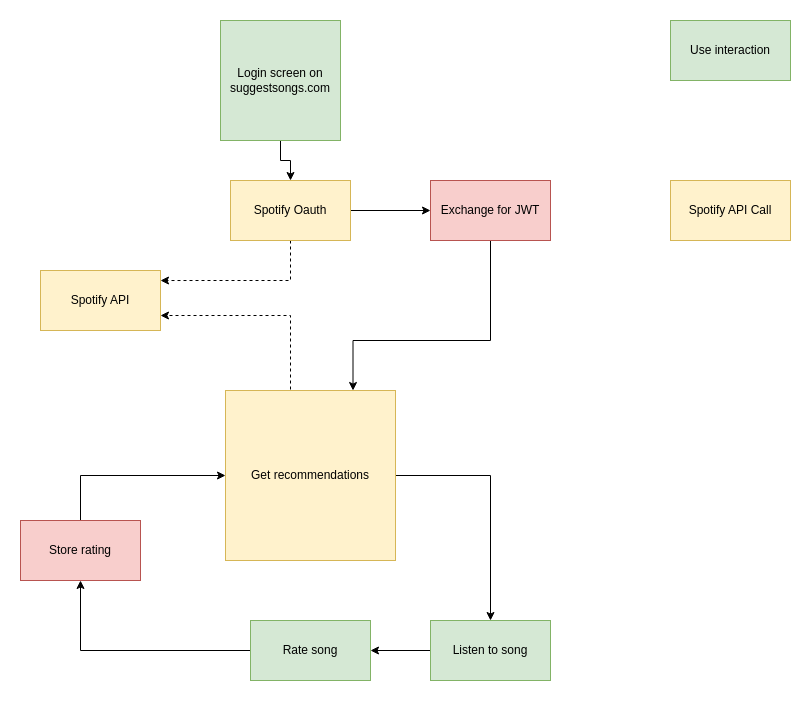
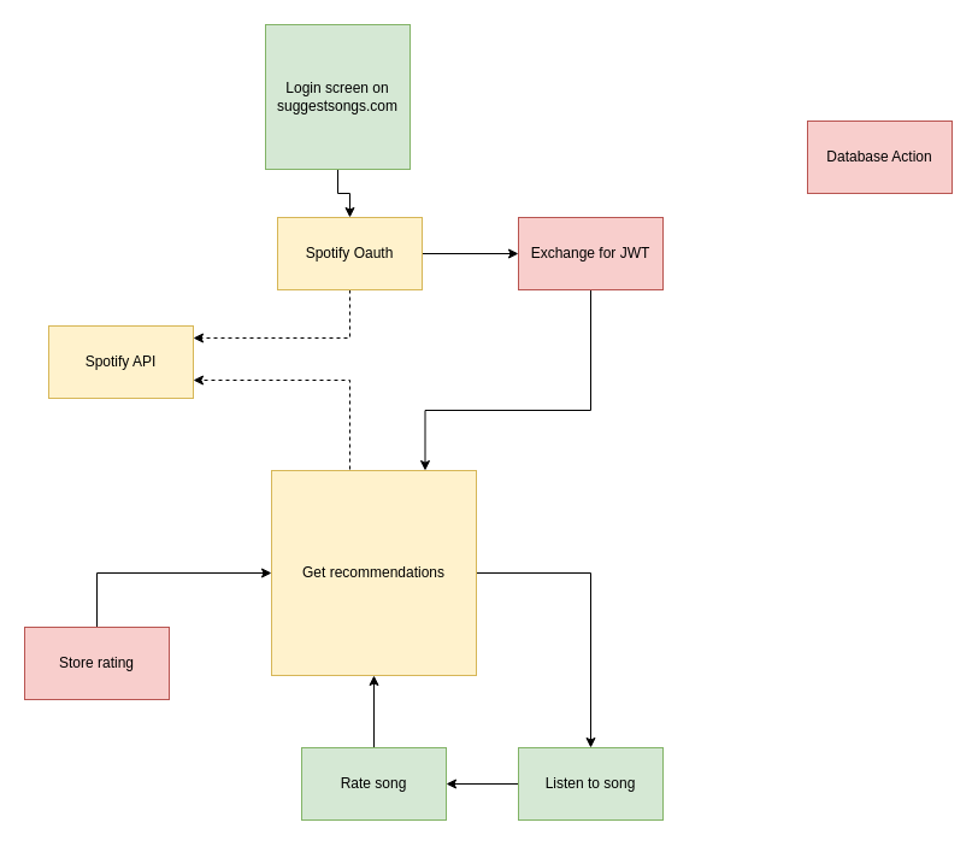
- <mxCell id="19" value="Use interaction" style="rounded=0;whiteSpace=wrap;html=1;fillColor=#d5e8d4;strokeColor=#82b366;" vertex="1" parent="1"><mxGeometry x="670" y="20" width="120" height="60" as="geometry" /></mxCell>
+ <mxCell id="20" value="Database Action" style="rounded=0;whiteSpace=wrap;html=1;fillColor=#f8cecc;strokeColor=#b85450;" vertex="1" parent="1"><mxGeometry x="670" y="100" width="120" height="60" as="geometry" /></mxCell>
- <mxCell id="21" value="Spotify API Call" style="rounded=0;whiteSpace=wrap;html=1;fillColor=#fff2cc;strokeColor=#d6b656;" vertex="1" parent="1"><mxGeometry x="670" y="180" width="120" height="60" as="geometry" /></mxCell>
- <mxCell id="5" style="edgeStyle=orthogonalEdgeStyle;rounded=0;orthogonalLoop=1;jettySize=auto;html=1;entryX=0.5;entryY=1;entryDx=0;entryDy=0;" edge="1" parent="1" source="6" target="8"><mxGeometry relative="1" as="geometry" /></mxCell>
+ <mxCell id="5" style="edgeStyle=orthogonalEdgeStyle;rounded=0;orthogonalLoop=1;jettySize=auto;html=1;" edge="1" parent="1" source="6" target="4"><mxGeometry relative="1" as="geometry" /></mxCell>
